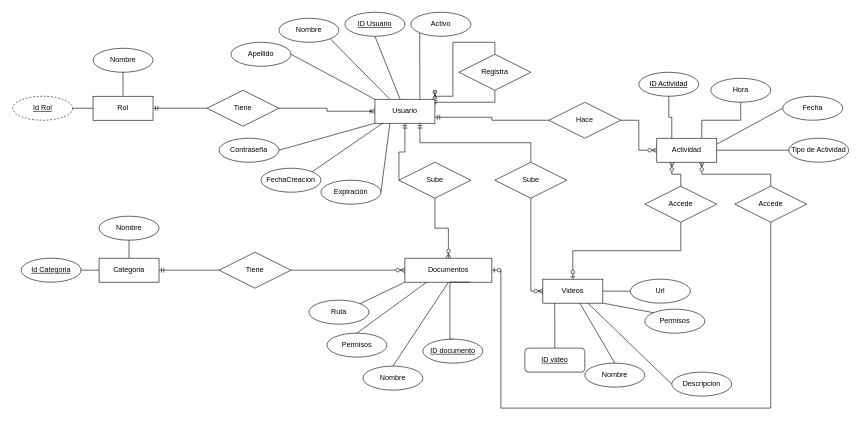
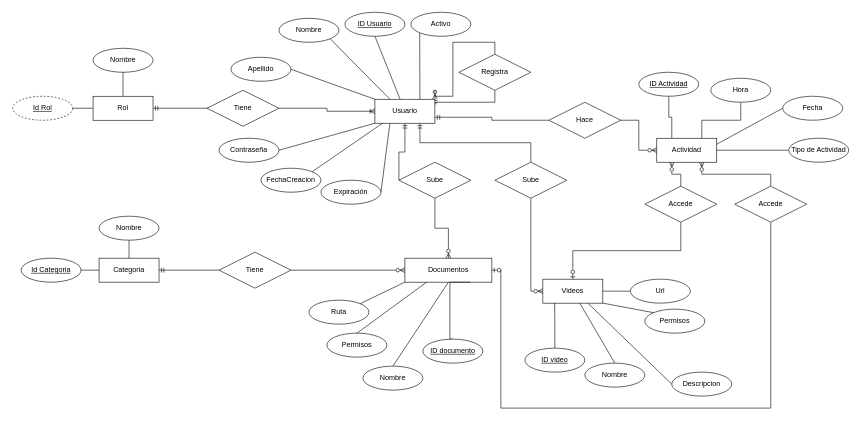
- <mxCell id="61" value="Apellido" style="ellipse;whiteSpace=wrap;html=1;align=center;" parent="1" vertex="1"><mxGeometry x="384" y="70" width="100" height="40" as="geometry" /></mxCell>
+ <mxCell id="61" value="Apellido" style="ellipse;whiteSpace=wrap;html=1;align=center;" parent="1" vertex="1"><mxGeometry x="384" y="95" width="100" height="40" as="geometry" /></mxCell>
- <mxCell id="13" value="ID video" style="whiteSpace=wrap;html=1;align=center;fontStyle=4;rounded=1;" parent="1" vertex="1"><mxGeometry x="874" y="580" width="100" height="40" as="geometry" /></mxCell>
+ <mxCell id="13" value="ID video" style="ellipse;whiteSpace=wrap;html=1;align=center;fontStyle=4;" parent="1" vertex="1"><mxGeometry x="874" y="580" width="100" height="40" as="geometry" /></mxCell>
